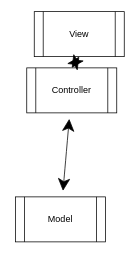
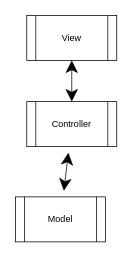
- <mxCell id="4" value="View" style="shape=process;whiteSpace=wrap;html=1;backgroundOutline=1;hachureGap=4;" vertex="1" parent="1"><mxGeometry x="45" y="15" width="120" height="60" as="geometry" /></mxCell>
+ <mxCell id="4" value="View" style="shape=process;whiteSpace=wrap;html=1;backgroundOutline=1;hachureGap=4;" vertex="1" parent="1"><mxGeometry x="35" y="20" width="120" height="60" as="geometry" /></mxCell>
- <mxCell id="3" value="Controller" style="shape=process;whiteSpace=wrap;html=1;backgroundOutline=1;hachureGap=4;" vertex="1" parent="1"><mxGeometry x="35" y="90" width="120" height="60" as="geometry" /></mxCell>
+ <mxCell id="3" value="Controller" style="shape=process;whiteSpace=wrap;html=1;backgroundOutline=1;hachureGap=4;" vertex="1" parent="1"><mxGeometry x="35" y="135" width="120" height="60" as="geometry" /></mxCell>
